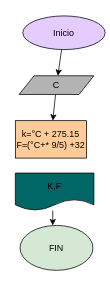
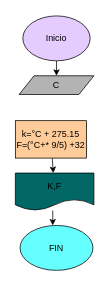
- <mxCell id="3" value="Inicio" style="ellipse;whiteSpace=wrap;html=1;fillColor=#E5CCFF;" vertex="1" parent="1"><mxGeometry x="30" y="20" width="110" height="45" as="geometry" /></mxCell>
+ <mxCell id="3" value="Inicio" style="ellipse;whiteSpace=wrap;html=1;fillColor=#E5CCFF;" vertex="1" parent="1"><mxGeometry x="30" y="20" width="90" height="60" as="geometry" /></mxCell>
- <mxCell id="4" value="" style="edgeStyle=none;html=1;" edge="1" parent="1" source="5" target="7"><mxGeometry relative="1" as="geometry" /></mxCell>
+ <mxCell id="6" value="" style="edgeStyle=none;html=1;" edge="1" parent="1" source="7" target="8"><mxGeometry relative="1" as="geometry" /></mxCell>
- <mxCell id="9" value="FIN" style="ellipse;whiteSpace=wrap;html=1;fillColor=#d5e8d4;" vertex="1" parent="1"><mxGeometry x="26.25" y="300" width="97.5" height="60" as="geometry" /></mxCell>
+ <mxCell id="9" value="FIN" style="ellipse;whiteSpace=wrap;html=1;fillColor=#66FFFF;" vertex="1" parent="1"><mxGeometry x="26.25" y="300" width="97.5" height="60" as="geometry" /></mxCell>
